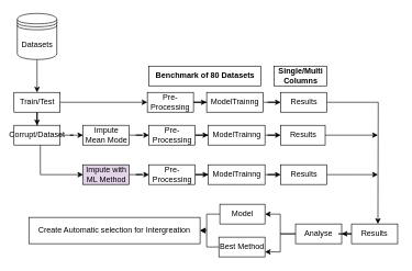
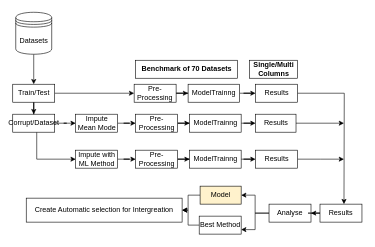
- <mxCell id="26" value="&lt;b&gt;Benchmark of 80 Datasets&lt;/b&gt;" style="rounded=0;whiteSpace=wrap;html=1;" vertex="1" parent="1"><mxGeometry x="225.5" y="100" width="170" height="30" as="geometry" /></mxCell>
+ <mxCell id="26" value="&lt;b&gt;Benchmark of 70 Datasets&lt;/b&gt;" style="rounded=0;whiteSpace=wrap;html=1;" vertex="1" parent="1"><mxGeometry x="225.5" y="100" width="170" height="30" as="geometry" /></mxCell>
- <mxCell id="25" value="Impute with ML Method" style="rounded=0;whiteSpace=wrap;html=1;fillColor=#e1d5e7;" vertex="1" parent="1"><mxGeometry x="125.5" y="250" width="70" height="30" as="geometry" /></mxCell>
+ <mxCell id="25" value="Impute with ML Method" style="rounded=0;whiteSpace=wrap;html=1;" vertex="1" parent="1"><mxGeometry x="125.5" y="250" width="70" height="30" as="geometry" /></mxCell>
- <mxCell id="39" value="Model" style="rounded=0;whiteSpace=wrap;html=1;" vertex="1" parent="1"><mxGeometry x="333" y="310" width="68.5" height="30" as="geometry" /></mxCell>
+ <mxCell id="39" value="Model" style="rounded=0;whiteSpace=wrap;html=1;fillColor=#fff2cc;" vertex="1" parent="1"><mxGeometry x="333" y="310" width="68.5" height="30" as="geometry" /></mxCell>
